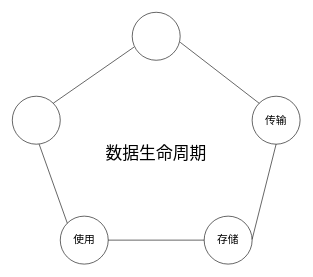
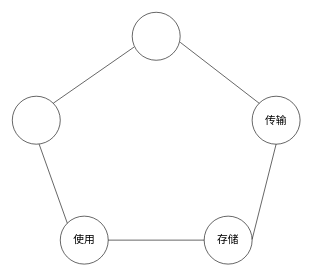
- <mxCell id="10" value="&lt;font style=&quot;font-size: 28px&quot;&gt;数据生命周期&lt;/font&gt;" style="text;html=1;strokeColor=none;fillColor=none;align=center;verticalAlign=middle;whiteSpace=wrap;rounded=0;" vertex="1" parent="1"><mxGeometry x="170" y="180" width="180" height="150" as="geometry" /></mxCell>
